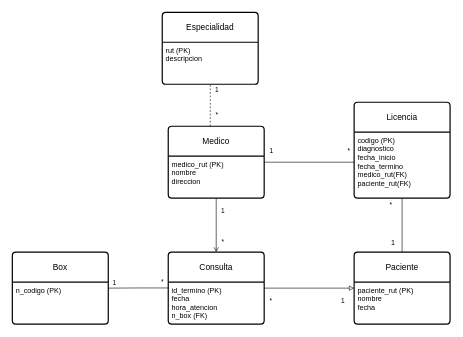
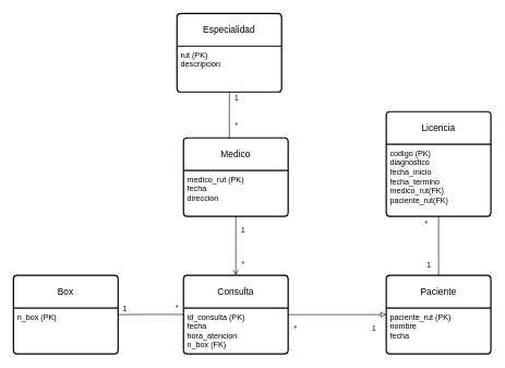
- <mxCell id="6" style="edgeStyle=orthogonalEdgeStyle;rounded=0;orthogonalLoop=1;jettySize=auto;html=1;endArrow=none;endFill=0;exitX=0.438;exitY=0;exitDx=0;exitDy=0;exitPerimeter=0;dashed=1;" edge="1" parent="1" source="2" target="5"><mxGeometry relative="1" as="geometry"><Array as="points"><mxPoint x="350" y="180" /><mxPoint x="350" y="180" /></Array></mxGeometry></mxCell>
+ <mxCell id="6" style="edgeStyle=orthogonalEdgeStyle;rounded=0;orthogonalLoop=1;jettySize=auto;html=1;endArrow=none;endFill=0;exitX=0.438;exitY=0;exitDx=0;exitDy=0;exitPerimeter=0;" edge="1" parent="1" source="2" target="5"><mxGeometry relative="1" as="geometry"><Array as="points"><mxPoint x="350" y="180" /><mxPoint x="350" y="180" /></Array></mxGeometry></mxCell>
- <mxCell id="23" style="edgeStyle=orthogonalEdgeStyle;rounded=0;orthogonalLoop=1;jettySize=auto;html=1;endArrow=none;endFill=0;" edge="1" parent="1" source="26" target="2"><mxGeometry relative="1" as="geometry"><Array as="points"><mxPoint x="550" y="270" /><mxPoint x="550" y="270" /></Array></mxGeometry></mxCell>
- <mxCell id="24" value="1" style="edgeLabel;html=1;align=center;verticalAlign=middle;resizable=0;points=[];" vertex="1" connectable="0" parent="23"><mxGeometry x="0.028" y="5" relative="1" as="geometry"><mxPoint x="-62" y="-25" as="offset" /></mxGeometry></mxCell>
- <mxCell id="25" value="*" style="edgeLabel;html=1;align=center;verticalAlign=middle;resizable=0;points=[];" vertex="1" connectable="0" parent="23"><mxGeometry x="-0.459" y="1" relative="1" as="geometry"><mxPoint x="31" y="-21" as="offset" /></mxGeometry></mxCell>
- <mxCell id="3" value="&lt;div&gt;medico_rut (PK)&lt;/div&gt;&lt;div&gt;nombre&lt;/div&gt;&lt;div&gt;direccion&lt;br&gt;&lt;/div&gt;" style="align=left;strokeColor=none;fillColor=none;spacingLeft=4;fontSize=12;verticalAlign=top;resizable=0;rotatable=0;part=1;html=1;" vertex="1" parent="2"><mxGeometry y="50" width="160" height="70" as="geometry" /></mxCell>
+ <mxCell id="3" value="&lt;div&gt;medico_rut (PK)&lt;/div&gt;&lt;div&gt;fecha&lt;/div&gt;&lt;div&gt;direccion&lt;br&gt;&lt;/div&gt;" style="align=left;strokeColor=none;fillColor=none;spacingLeft=4;fontSize=12;verticalAlign=top;resizable=0;rotatable=0;part=1;html=1;" vertex="1" parent="2"><mxGeometry y="50" width="160" height="70" as="geometry" /></mxCell>
- <mxCell id="22" value="n_codigo (PK)" style="align=left;strokeColor=none;fillColor=none;spacingLeft=4;fontSize=12;verticalAlign=top;resizable=0;rotatable=0;part=1;html=1;" vertex="1" parent="21"><mxGeometry y="50" width="160" height="70" as="geometry" /></mxCell>
+ <mxCell id="22" value="n_box (PK)" style="align=left;strokeColor=none;fillColor=none;spacingLeft=4;fontSize=12;verticalAlign=top;resizable=0;rotatable=0;part=1;html=1;" vertex="1" parent="21"><mxGeometry y="50" width="160" height="70" as="geometry" /></mxCell>
- <mxCell id="13" value="&lt;div&gt;id_termino (PK)&lt;br&gt;&lt;/div&gt;&lt;div&gt;fecha&lt;/div&gt;&lt;div&gt;hora_atencion&lt;/div&gt;&lt;div&gt;n_box (FK)&lt;br&gt;&lt;/div&gt;" style="align=left;strokeColor=none;fillColor=none;spacingLeft=4;fontSize=12;verticalAlign=top;resizable=0;rotatable=0;part=1;html=1;" vertex="1" parent="12"><mxGeometry y="50" width="160" height="70" as="geometry" /></mxCell>
+ <mxCell id="13" value="&lt;div&gt;id_consulta (PK)&lt;br&gt;&lt;/div&gt;&lt;div&gt;fecha&lt;/div&gt;&lt;div&gt;hora_atencion&lt;/div&gt;&lt;div&gt;n_box (FK)&lt;br&gt;&lt;/div&gt;" style="align=left;strokeColor=none;fillColor=none;spacingLeft=4;fontSize=12;verticalAlign=top;resizable=0;rotatable=0;part=1;html=1;" vertex="1" parent="12"><mxGeometry y="50" width="160" height="70" as="geometry" /></mxCell>
